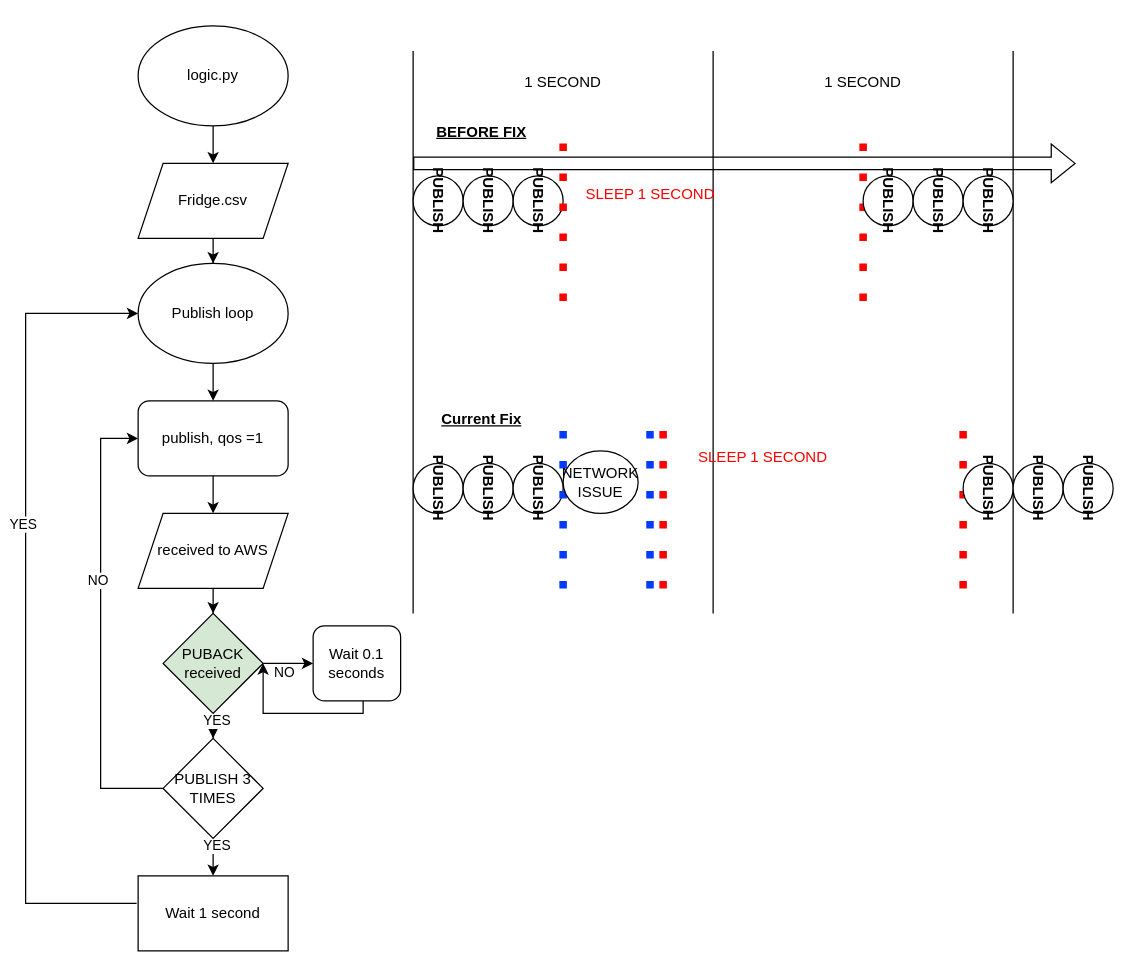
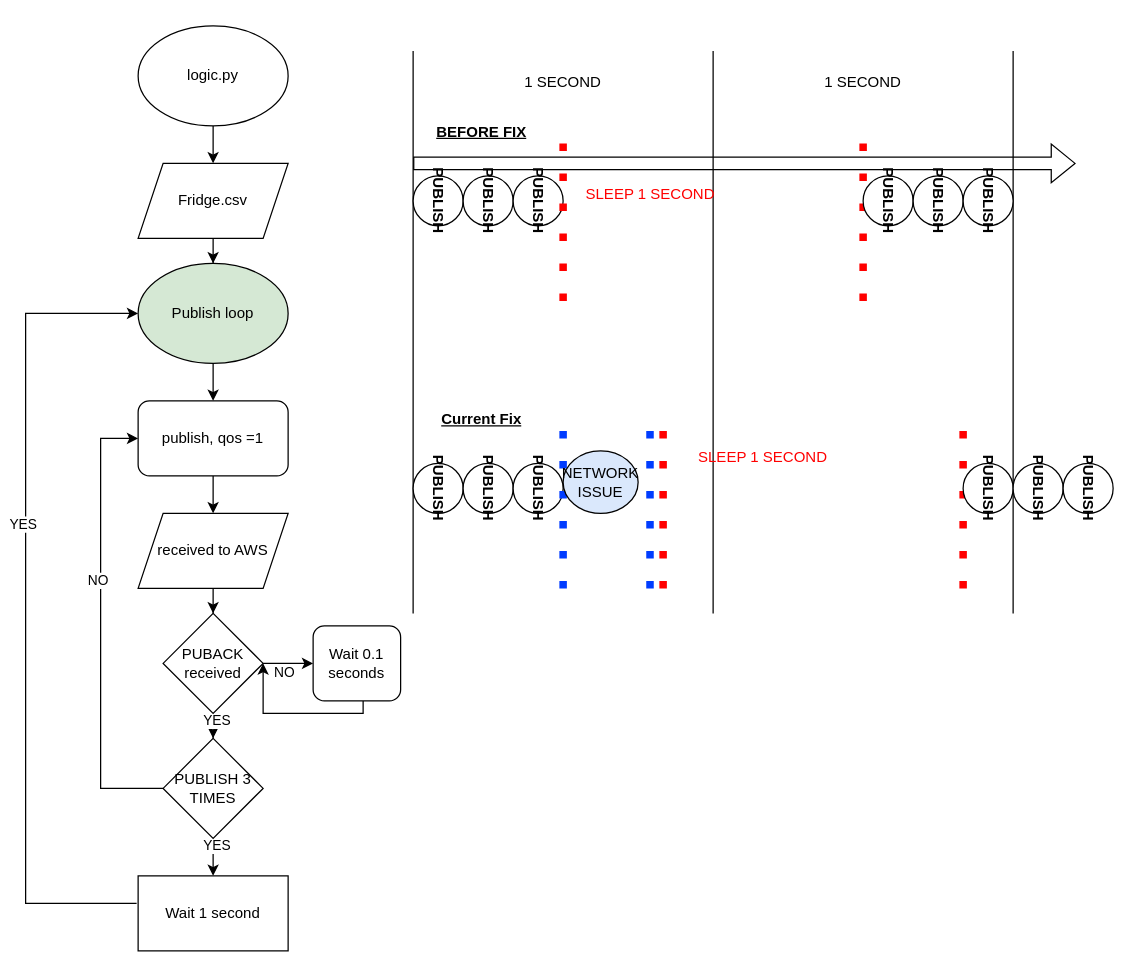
- <mxCell id="11" value="Publish loop" style="ellipse;whiteSpace=wrap;html=1;" vertex="1" parent="1"><mxGeometry x="110" y="210" width="120" height="80" as="geometry" /></mxCell>
+ <mxCell id="11" value="Publish loop" style="ellipse;whiteSpace=wrap;html=1;fillColor=#d5e8d4;" vertex="1" parent="1"><mxGeometry x="110" y="210" width="120" height="80" as="geometry" /></mxCell>
- <mxCell id="48" value="NETWORK ISSUE" style="ellipse;whiteSpace=wrap;html=1;" vertex="1" parent="1"><mxGeometry x="450" y="360" width="60" height="50" as="geometry" /></mxCell>
+ <mxCell id="48" value="NETWORK ISSUE" style="ellipse;whiteSpace=wrap;html=1;fillColor=#dae8fc;" vertex="1" parent="1"><mxGeometry x="450" y="360" width="60" height="50" as="geometry" /></mxCell>
- <mxCell id="16" value="&lt;div&gt;PUBACK&lt;/div&gt;&lt;div&gt;received&lt;br&gt;&lt;/div&gt;" style="rhombus;whiteSpace=wrap;html=1;fillColor=#d5e8d4;" vertex="1" parent="1"><mxGeometry x="130" y="490" width="80" height="80" as="geometry" /></mxCell>
+ <mxCell id="16" value="&lt;div&gt;PUBACK&lt;/div&gt;&lt;div&gt;received&lt;br&gt;&lt;/div&gt;" style="rhombus;whiteSpace=wrap;html=1;" vertex="1" parent="1"><mxGeometry x="130" y="490" width="80" height="80" as="geometry" /></mxCell>
